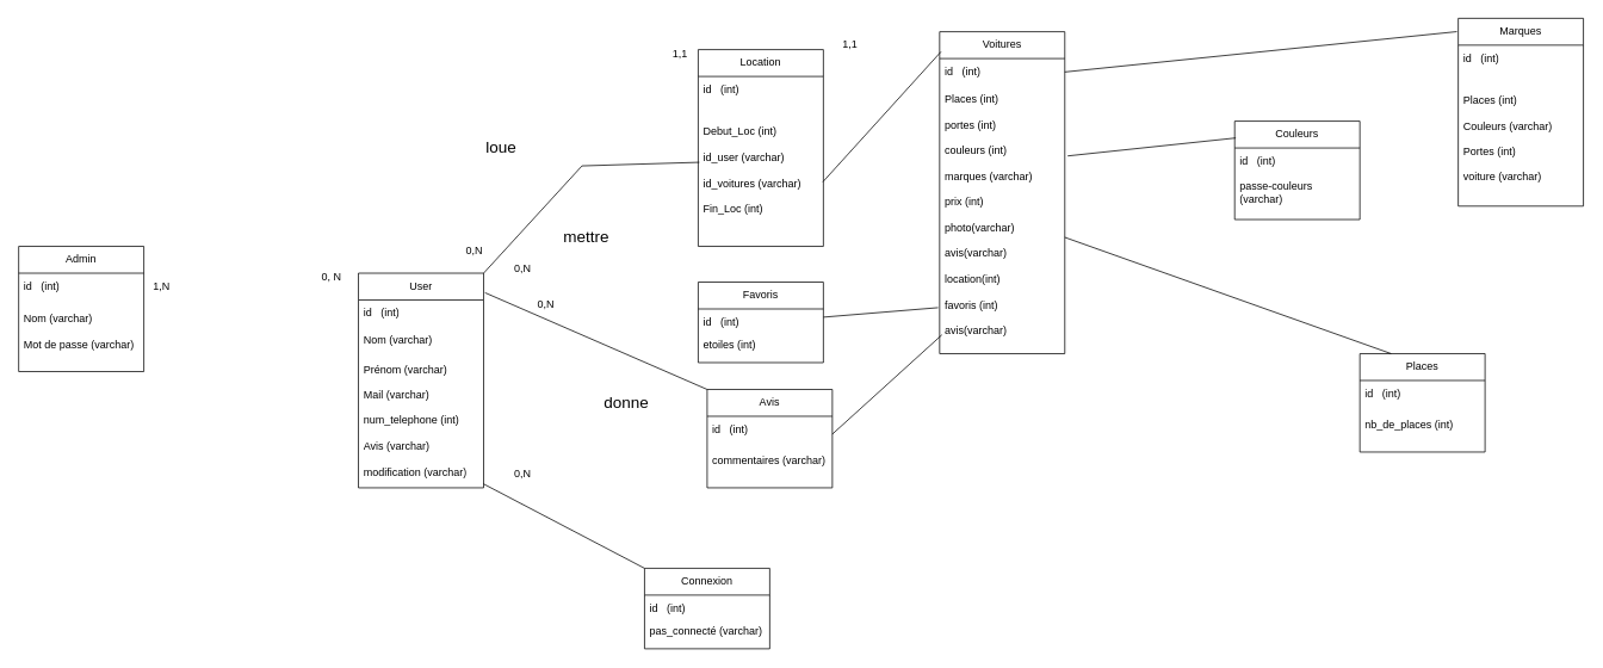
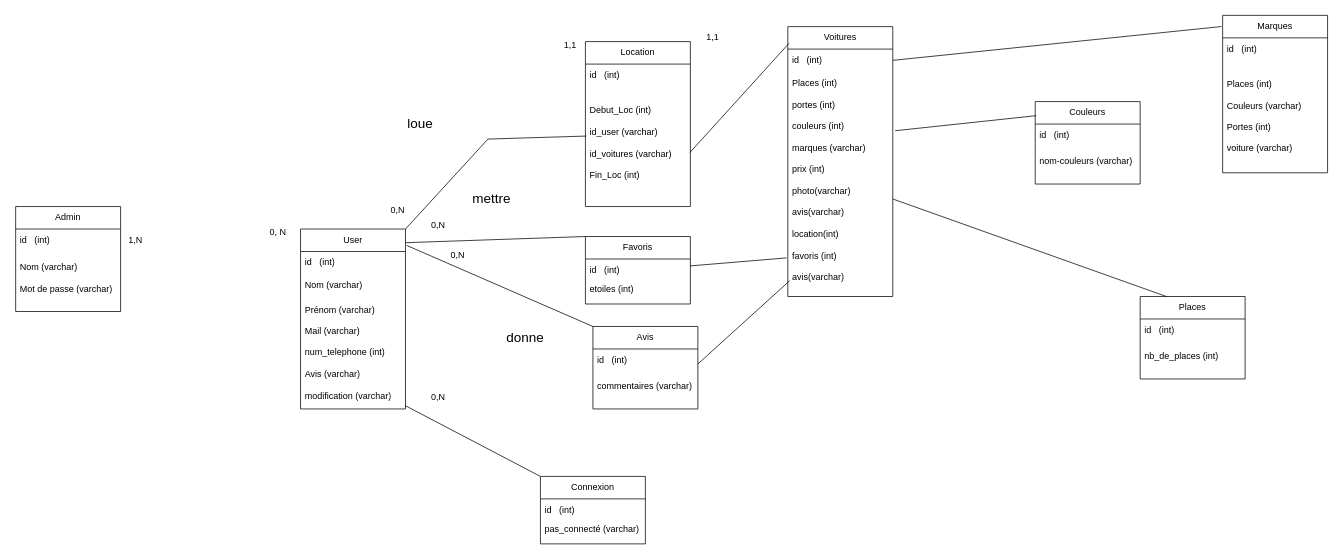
- <mxCell id="33" value="passe-couleurs (varchar)" style="text;strokeColor=none;fillColor=none;align=left;verticalAlign=middle;spacingLeft=4;spacingRight=4;overflow=hidden;points=[[0,0.5],[1,0.5]];portConstraint=eastwest;rotatable=0;whiteSpace=wrap;html=1;" vertex="1" parent="31"><mxGeometry y="60" width="140" height="40" as="geometry" /></mxCell>
+ <mxCell id="33" value="nom-couleurs (varchar)" style="text;strokeColor=none;fillColor=none;align=left;verticalAlign=middle;spacingLeft=4;spacingRight=4;overflow=hidden;points=[[0,0.5],[1,0.5]];portConstraint=eastwest;rotatable=0;whiteSpace=wrap;html=1;" vertex="1" parent="31"><mxGeometry y="60" width="140" height="40" as="geometry" /></mxCell>
+ <mxCell id="41" value="" style="endArrow=none;html=1;rounded=0;entryX=0;entryY=0;entryDx=0;entryDy=0;exitX=1;exitY=0.076;exitDx=0;exitDy=0;exitPerimeter=0;" edge="1" parent="1" source="2" target="21"><mxGeometry width="50" height="50" relative="1" as="geometry"><mxPoint x="340" y="475" as="sourcePoint" /><mxPoint x="390" y="425" as="targetPoint" /><Array as="points" /></mxGeometry></mxCell>
